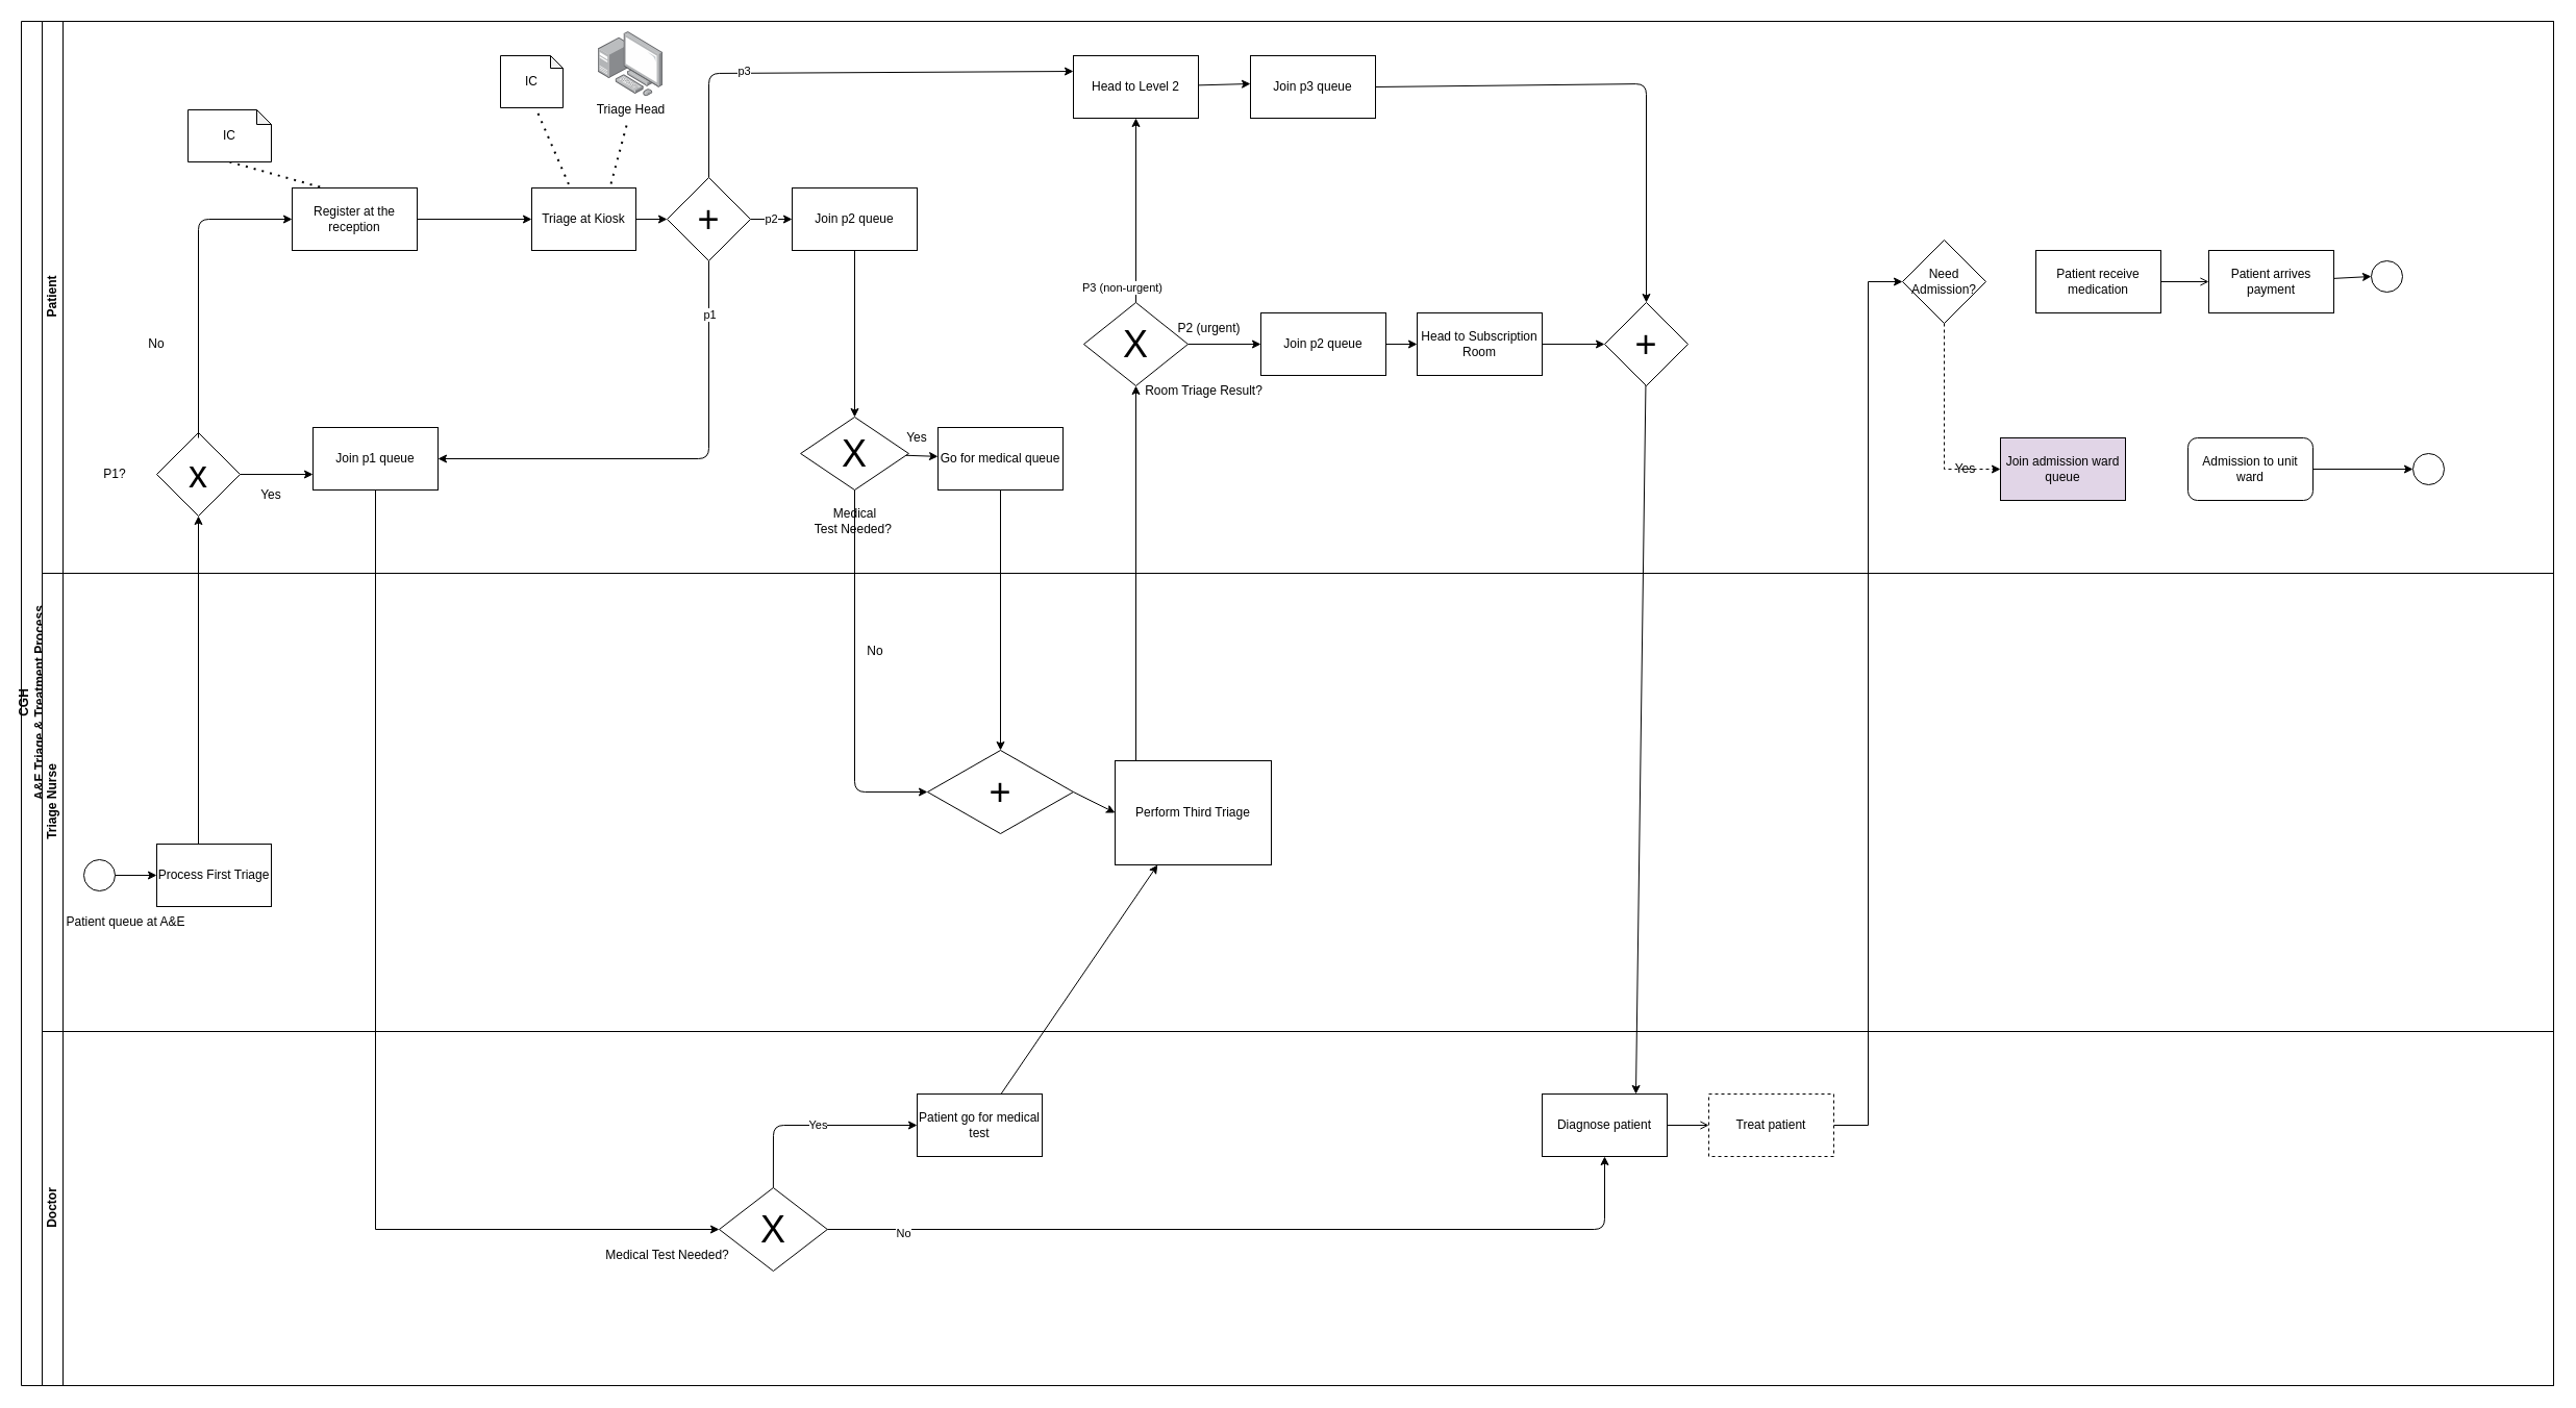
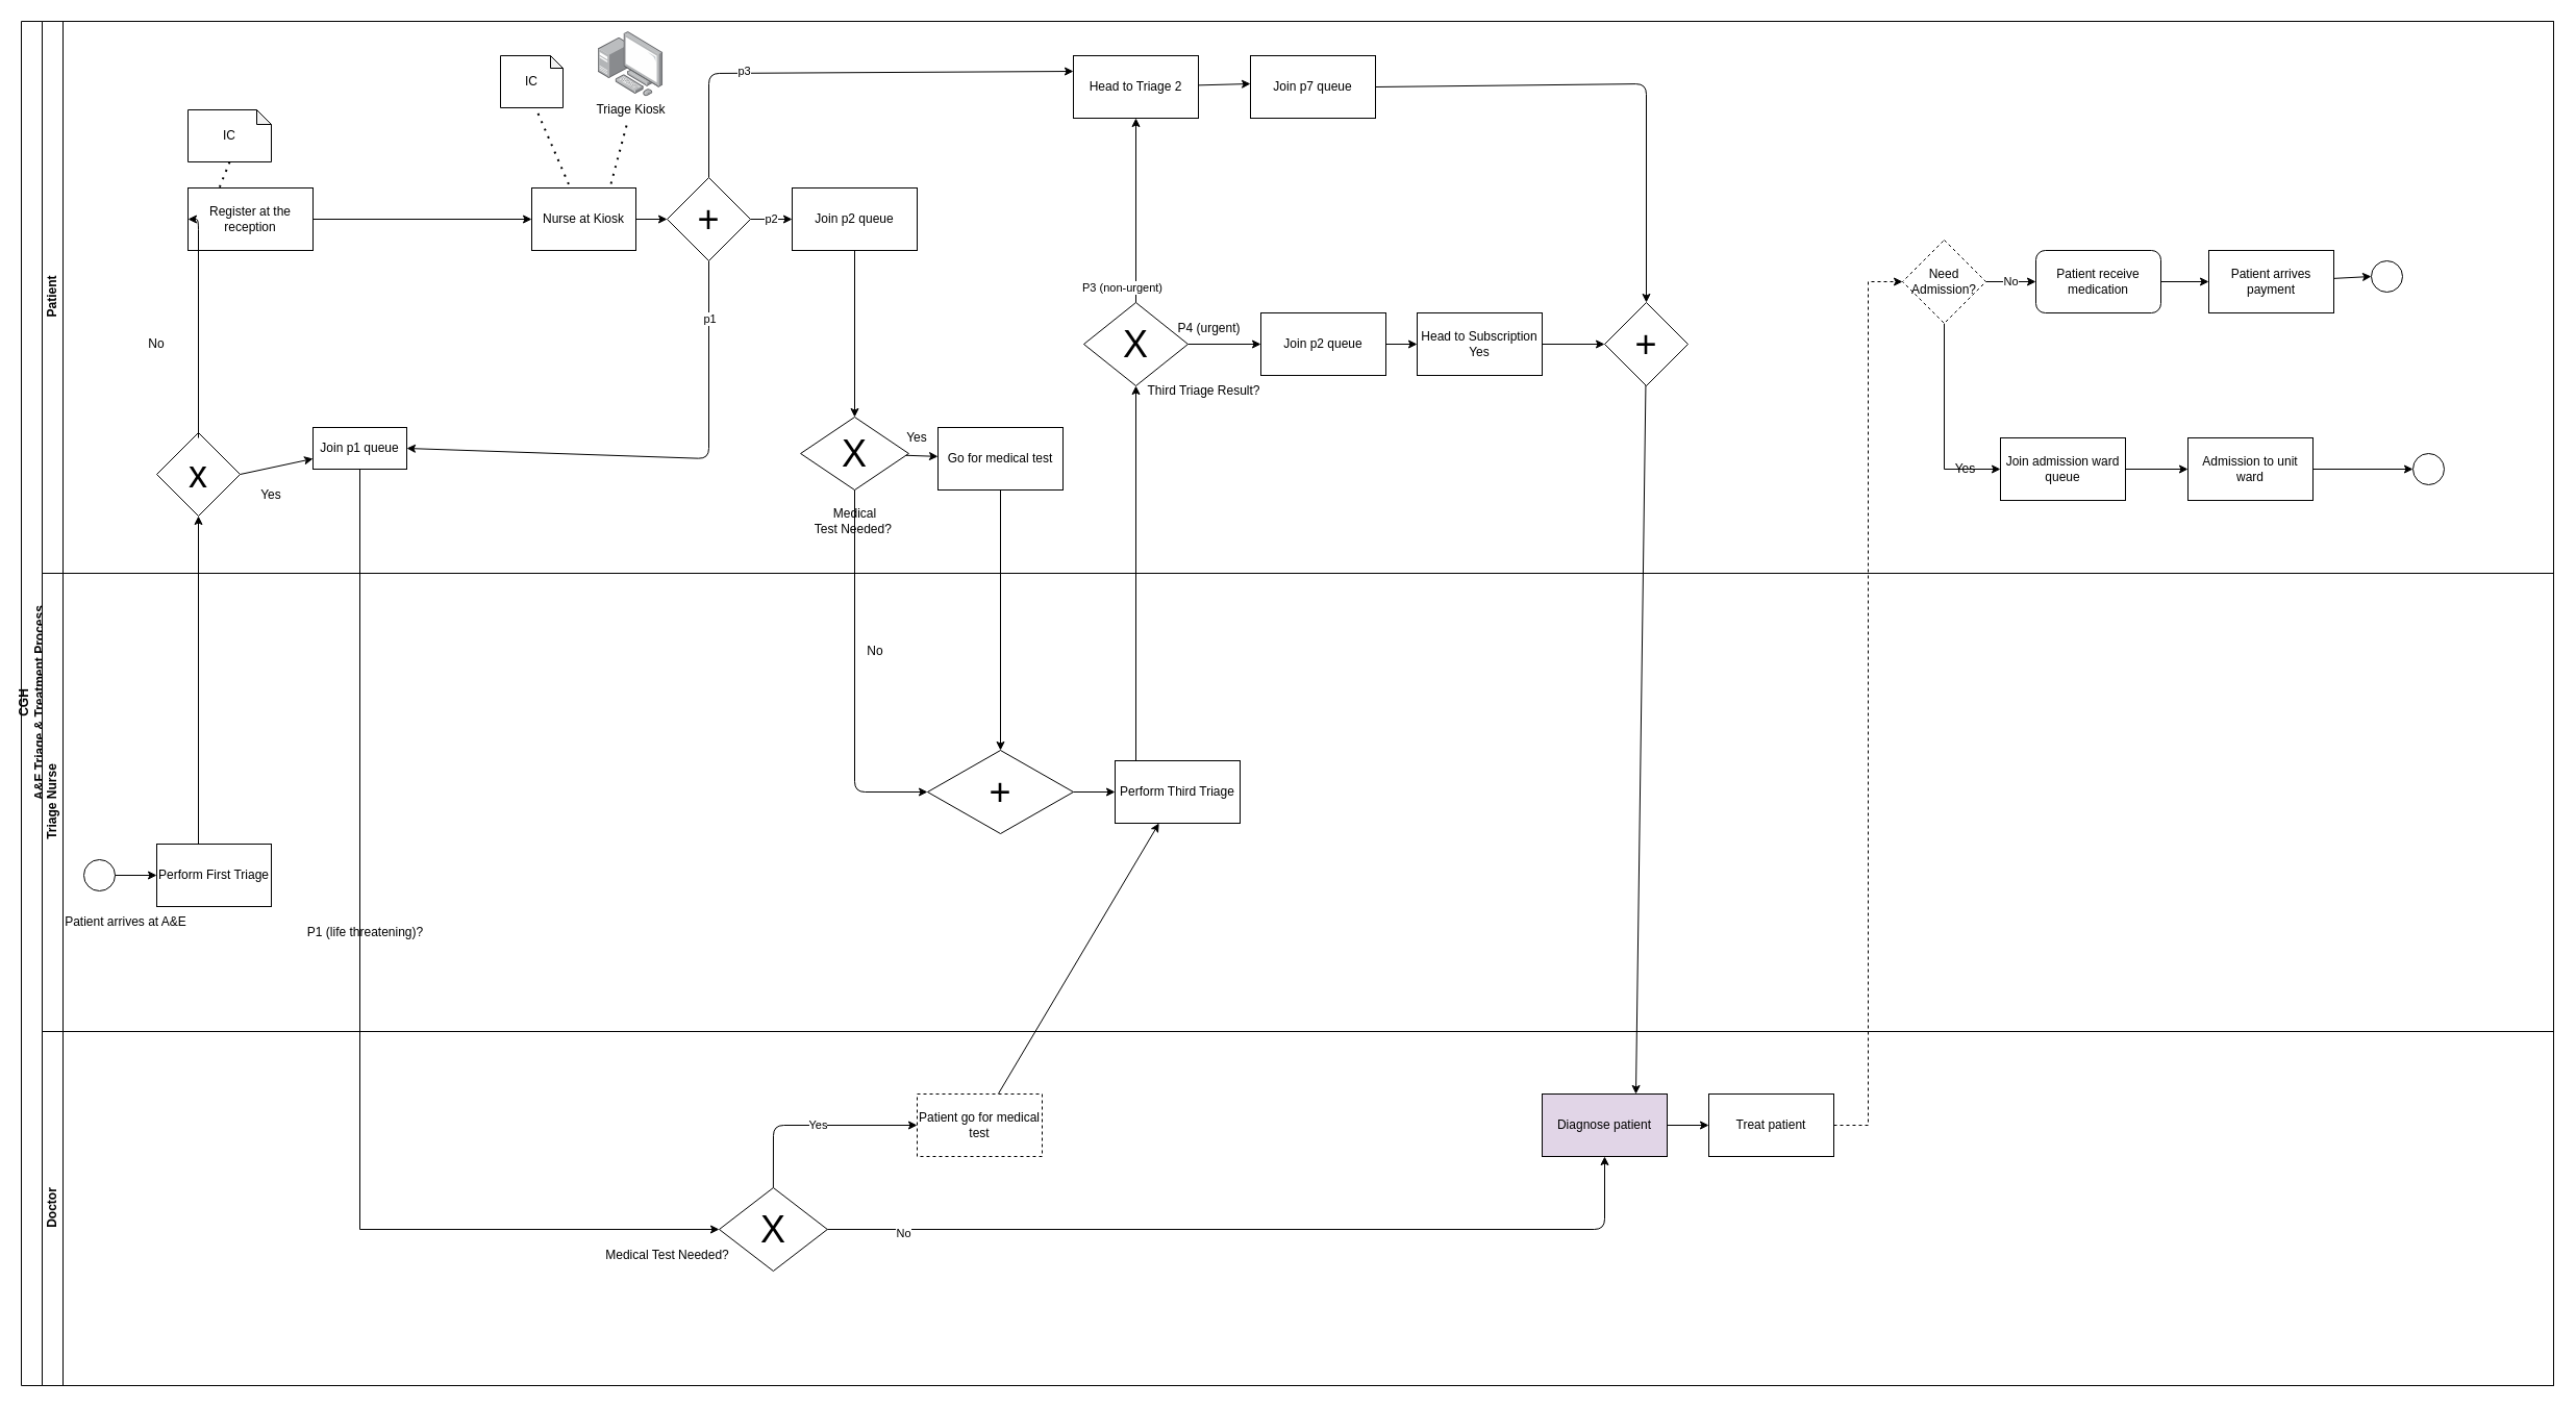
- <mxCell id="25" value="Head to Level 2" style="whiteSpace=wrap;html=1;" parent="3" vertex="1"><mxGeometry x="990" y="33" width="120" height="60" as="geometry" /></mxCell>
+ <mxCell id="25" value="Head to Triage 2" style="whiteSpace=wrap;html=1;" parent="3" vertex="1"><mxGeometry x="990" y="33" width="120" height="60" as="geometry" /></mxCell>
- <mxCell id="52" value="Join p3 queue" style="whiteSpace=wrap;html=1;" parent="3" vertex="1"><mxGeometry x="1160" y="33" width="120" height="60" as="geometry" /></mxCell>
+ <mxCell id="52" value="Join p7 queue" style="whiteSpace=wrap;html=1;" parent="3" vertex="1"><mxGeometry x="1160" y="33" width="120" height="60" as="geometry" /></mxCell>
- <mxCell id="37" value="Triage Head" style="text;html=1;align=center;verticalAlign=middle;resizable=0;points=[];autosize=1;strokeColor=none;fillColor=none;" parent="35" vertex="1"><mxGeometry y="60" width="90" height="30" as="geometry" /></mxCell>
+ <mxCell id="37" value="Triage Kiosk" style="text;html=1;align=center;verticalAlign=middle;resizable=0;points=[];autosize=1;strokeColor=none;fillColor=none;" parent="35" vertex="1"><mxGeometry y="60" width="90" height="30" as="geometry" /></mxCell>
- <mxCell id="9" value="Register at the reception" style="whiteSpace=wrap;html=1;" parent="3" vertex="1"><mxGeometry x="240" y="160" width="120" height="60" as="geometry" /></mxCell>
+ <mxCell id="9" value="Register at the reception" style="whiteSpace=wrap;html=1;" parent="3" vertex="1"><mxGeometry x="140" y="160" width="120" height="60" as="geometry" /></mxCell>
- <mxCell id="31" value="Triage at Kiosk" style="whiteSpace=wrap;html=1;" parent="3" vertex="1"><mxGeometry x="470" y="160" width="100" height="60" as="geometry" /></mxCell>
+ <mxCell id="31" value="Nurse at Kiosk" style="whiteSpace=wrap;html=1;" parent="3" vertex="1"><mxGeometry x="470" y="160" width="100" height="60" as="geometry" /></mxCell>
- <mxCell id="15" value="Need Admission?" style="rhombus;whiteSpace=wrap;html=1;rounded=0;" parent="3" vertex="1"><mxGeometry x="1786" y="210" width="80" height="80" as="geometry" /></mxCell>
+ <mxCell id="15" value="Need Admission?" style="rhombus;whiteSpace=wrap;html=1;rounded=0;dashed=1;" parent="3" vertex="1"><mxGeometry x="1786" y="210" width="80" height="80" as="geometry" /></mxCell>
+ <mxCell id="14" value="No" style="edgeStyle=none;html=1;entryX=0;entryY=0.5;entryDx=0;entryDy=0;" parent="3" source="15" target="7" edge="1"><mxGeometry relative="1" as="geometry" /></mxCell>
- <mxCell id="7" value="Patient receive medication" style="whiteSpace=wrap;html=1;" parent="3" vertex="1"><mxGeometry x="1914" y="220" width="120" height="60" as="geometry" /></mxCell>
+ <mxCell id="7" value="Patient receive medication" style="whiteSpace=wrap;html=1;rounded=1;" parent="3" vertex="1"><mxGeometry x="1914" y="220" width="120" height="60" as="geometry" /></mxCell>
- <mxCell id="8" style="edgeStyle=orthogonalEdgeStyle;rounded=0;orthogonalLoop=1;jettySize=auto;html=1;endArrow=open;" parent="3" source="7" target="5" edge="1"><mxGeometry relative="1" as="geometry" /></mxCell>
+ <mxCell id="8" style="edgeStyle=orthogonalEdgeStyle;rounded=0;orthogonalLoop=1;jettySize=auto;html=1;" parent="3" source="7" target="5" edge="1"><mxGeometry relative="1" as="geometry" /></mxCell>
- <mxCell id="24" value="P2 (urgent)" style="text;html=1;align=center;verticalAlign=middle;resizable=0;points=[];autosize=1;strokeColor=none;fillColor=none;" parent="3" vertex="1"><mxGeometry x="1080" y="280" width="80" height="30" as="geometry" /></mxCell>
+ <mxCell id="24" value="P4 (urgent)" style="text;html=1;align=center;verticalAlign=middle;resizable=0;points=[];autosize=1;strokeColor=none;fillColor=none;" parent="3" vertex="1"><mxGeometry x="1080" y="280" width="80" height="30" as="geometry" /></mxCell>
- <mxCell id="16" value="Head to Subscription Room" style="whiteSpace=wrap;html=1;" parent="3" vertex="1"><mxGeometry x="1320" y="280" width="120" height="60" as="geometry" /></mxCell>
+ <mxCell id="16" value="Head to Subscription Yes" style="whiteSpace=wrap;html=1;" parent="3" vertex="1"><mxGeometry x="1320" y="280" width="120" height="60" as="geometry" /></mxCell>
- <mxCell id="59" value="Room Triage Result?" style="text;html=1;align=center;verticalAlign=middle;resizable=0;points=[];autosize=1;strokeColor=none;fillColor=none;" parent="3" vertex="1"><mxGeometry x="1050" y="340" width="130" height="30" as="geometry" /></mxCell>
+ <mxCell id="59" value="Third Triage Result?" style="text;html=1;align=center;verticalAlign=middle;resizable=0;points=[];autosize=1;strokeColor=none;fillColor=none;" parent="3" vertex="1"><mxGeometry x="1050" y="340" width="130" height="30" as="geometry" /></mxCell>
- <mxCell id="13" style="edgeStyle=orthogonalEdgeStyle;rounded=0;orthogonalLoop=1;jettySize=auto;html=1;exitX=0.5;exitY=1;exitDx=0;exitDy=0;entryX=0;entryY=0.5;entryDx=0;entryDy=0;startArrow=none;dashed=1;" parent="3" source="15" target="58" edge="1"><mxGeometry relative="1" as="geometry" /></mxCell>
+ <mxCell id="13" style="edgeStyle=orthogonalEdgeStyle;rounded=0;orthogonalLoop=1;jettySize=auto;html=1;exitX=0.5;exitY=1;exitDx=0;exitDy=0;entryX=0;entryY=0.5;entryDx=0;entryDy=0;startArrow=none;" parent="3" source="15" target="58" edge="1"><mxGeometry relative="1" as="geometry" /></mxCell>
- <mxCell id="26" value="Join p1 queue" style="whiteSpace=wrap;html=1;" parent="3" vertex="1"><mxGeometry x="260" y="390" width="120" height="60" as="geometry" /></mxCell>
+ <mxCell id="26" value="Join p1 queue" style="whiteSpace=wrap;html=1;" parent="3" vertex="1"><mxGeometry x="260" y="390" width="90" height="40" as="geometry" /></mxCell>
- <mxCell id="48" value="Go for medical queue" style="whiteSpace=wrap;html=1;" parent="3" vertex="1"><mxGeometry x="860" y="390" width="120" height="60" as="geometry" /></mxCell>
+ <mxCell id="48" value="Go for medical test" style="whiteSpace=wrap;html=1;" parent="3" vertex="1"><mxGeometry x="860" y="390" width="120" height="60" as="geometry" /></mxCell>
- <mxCell id="58" value="Join admission ward queue" style="whiteSpace=wrap;html=1;fillColor=#e1d5e7;" parent="3" vertex="1"><mxGeometry x="1880" y="400" width="120" height="60" as="geometry" /></mxCell>
+ <mxCell id="58" value="Join admission ward queue" style="whiteSpace=wrap;html=1;" parent="3" vertex="1"><mxGeometry x="1880" y="400" width="120" height="60" as="geometry" /></mxCell>
+ <mxCell id="57" style="edgeStyle=none;html=1;" parent="3" source="58" target="11" edge="1"><mxGeometry relative="1" as="geometry" /></mxCell>
- <mxCell id="11" value="Admission to unit ward" style="whiteSpace=wrap;html=1;rounded=1;" parent="3" vertex="1"><mxGeometry x="2060" y="400" width="120" height="60" as="geometry" /></mxCell>
+ <mxCell id="11" value="Admission to unit ward" style="whiteSpace=wrap;html=1;" parent="3" vertex="1"><mxGeometry x="2060" y="400" width="120" height="60" as="geometry" /></mxCell>
- <mxCell id="60" value="P1?" style="text;strokeColor=none;align=center;fillColor=none;html=1;verticalAlign=middle;whiteSpace=wrap;rounded=0;" vertex="1" parent="3"><mxGeometry x="40" y="420" width="60" height="30" as="geometry" /></mxCell>
- <mxCell id="64" value="" style="edgeStyle=orthogonalEdgeStyle;rounded=0;orthogonalLoop=1;jettySize=auto;html=1;entryX=0;entryY=0.5;entryDx=0;entryDy=0;" parent="2" source="80" target="15" edge="1"><mxGeometry relative="1" as="geometry" /></mxCell>
+ <mxCell id="64" value="" style="edgeStyle=orthogonalEdgeStyle;rounded=0;orthogonalLoop=1;jettySize=auto;html=1;entryX=0;entryY=0.5;entryDx=0;entryDy=0;dashed=1;" parent="2" source="80" target="15" edge="1"><mxGeometry relative="1" as="geometry" /></mxCell>
- <mxCell id="74" value="Perform Third Triage" style="rounded=0;whiteSpace=wrap;html=1;" parent="68" vertex="1"><mxGeometry x="1030" y="180" width="150" height="100" as="geometry" /></mxCell>
+ <mxCell id="74" value="Perform Third Triage" style="rounded=0;whiteSpace=wrap;html=1;" parent="68" vertex="1"><mxGeometry x="1030" y="180" width="120" height="60" as="geometry" /></mxCell>
- <mxCell id="70" value="Process First Triage" style="rounded=0;whiteSpace=wrap;html=1;fontFamily=Helvetica;fontSize=12;fontColor=#000000;align=center;" parent="68" vertex="1"><mxGeometry x="110" y="260" width="110" height="60" as="geometry" /></mxCell>
+ <mxCell id="70" value="Perform First Triage" style="rounded=0;whiteSpace=wrap;html=1;fontFamily=Helvetica;fontSize=12;fontColor=#000000;align=center;" parent="68" vertex="1"><mxGeometry x="110" y="260" width="110" height="60" as="geometry" /></mxCell>
- <mxCell id="69" value="Patient queue at A&amp;amp;E" style="text;html=1;align=center;verticalAlign=middle;resizable=0;points=[];autosize=1;strokeColor=none;fillColor=none;" parent="68" vertex="1"><mxGeometry x="10" y="320" width="140" height="30" as="geometry" /></mxCell>
+ <mxCell id="69" value="Patient arrives at A&amp;amp;E" style="text;html=1;align=center;verticalAlign=middle;resizable=0;points=[];autosize=1;strokeColor=none;fillColor=none;" parent="68" vertex="1"><mxGeometry x="10" y="320" width="140" height="30" as="geometry" /></mxCell>
+ <mxCell id="73" value="P1 (life threatening)?" style="text;html=1;align=center;verticalAlign=middle;resizable=0;points=[];autosize=1;strokeColor=none;fillColor=none;" parent="68" vertex="1"><mxGeometry x="245" y="330" width="130" height="30" as="geometry" /></mxCell>
- <mxCell id="88" value="Patient go for medical test" style="whiteSpace=wrap;html=1;" parent="78" vertex="1"><mxGeometry x="840" y="60" width="120" height="60" as="geometry" /></mxCell>
+ <mxCell id="88" value="Patient go for medical test" style="whiteSpace=wrap;html=1;dashed=1;" parent="78" vertex="1"><mxGeometry x="840" y="60" width="120" height="60" as="geometry" /></mxCell>
- <mxCell id="79" value="Diagnose patient" style="rounded=0;whiteSpace=wrap;html=1;" parent="78" vertex="1"><mxGeometry x="1440" y="60" width="120" height="60" as="geometry" /></mxCell>
+ <mxCell id="79" value="Diagnose patient" style="rounded=0;whiteSpace=wrap;html=1;fillColor=#e1d5e7;" parent="78" vertex="1"><mxGeometry x="1440" y="60" width="120" height="60" as="geometry" /></mxCell>
- <mxCell id="81" value="" style="edgeStyle=orthogonalEdgeStyle;rounded=0;orthogonalLoop=1;jettySize=auto;html=1;endArrow=open;" parent="78" source="79" target="80" edge="1"><mxGeometry relative="1" as="geometry"><Array as="points"><mxPoint x="1520" y="90" /><mxPoint x="1520" y="100" /></Array></mxGeometry></mxCell>
+ <mxCell id="81" value="" style="edgeStyle=orthogonalEdgeStyle;rounded=0;orthogonalLoop=1;jettySize=auto;html=1;" parent="78" source="79" target="80" edge="1"><mxGeometry relative="1" as="geometry"><Array as="points"><mxPoint x="1520" y="90" /><mxPoint x="1520" y="100" /></Array></mxGeometry></mxCell>
- <mxCell id="80" value="Treat patient" style="whiteSpace=wrap;html=1;rounded=0;dashed=1;" parent="78" vertex="1"><mxGeometry x="1600" y="60" width="120" height="60" as="geometry" /></mxCell>
+ <mxCell id="80" value="Treat patient" style="whiteSpace=wrap;html=1;rounded=0;" parent="78" vertex="1"><mxGeometry x="1600" y="60" width="120" height="60" as="geometry" /></mxCell>
